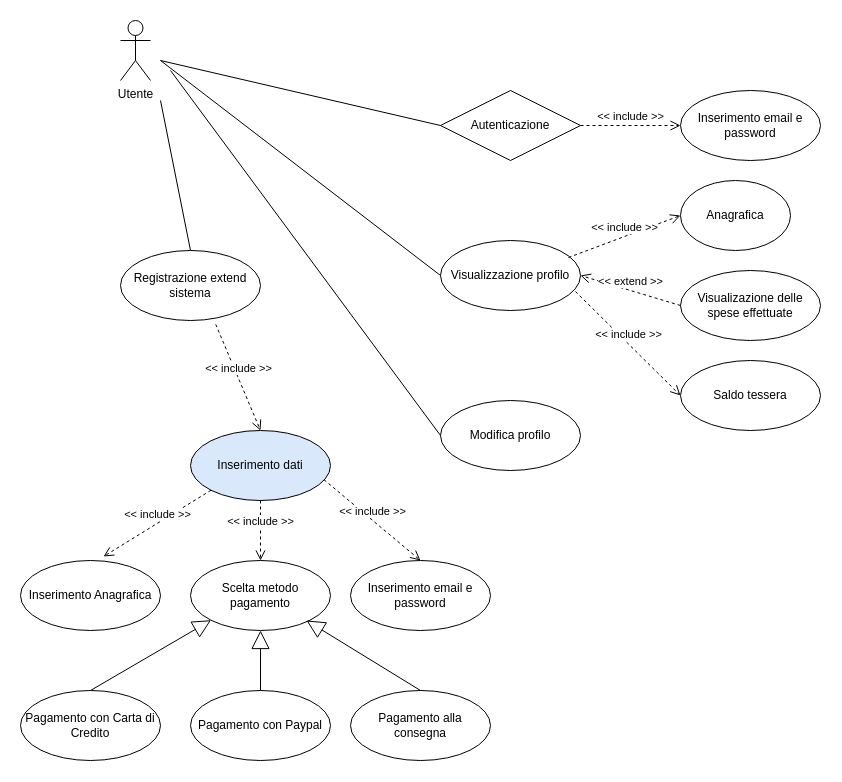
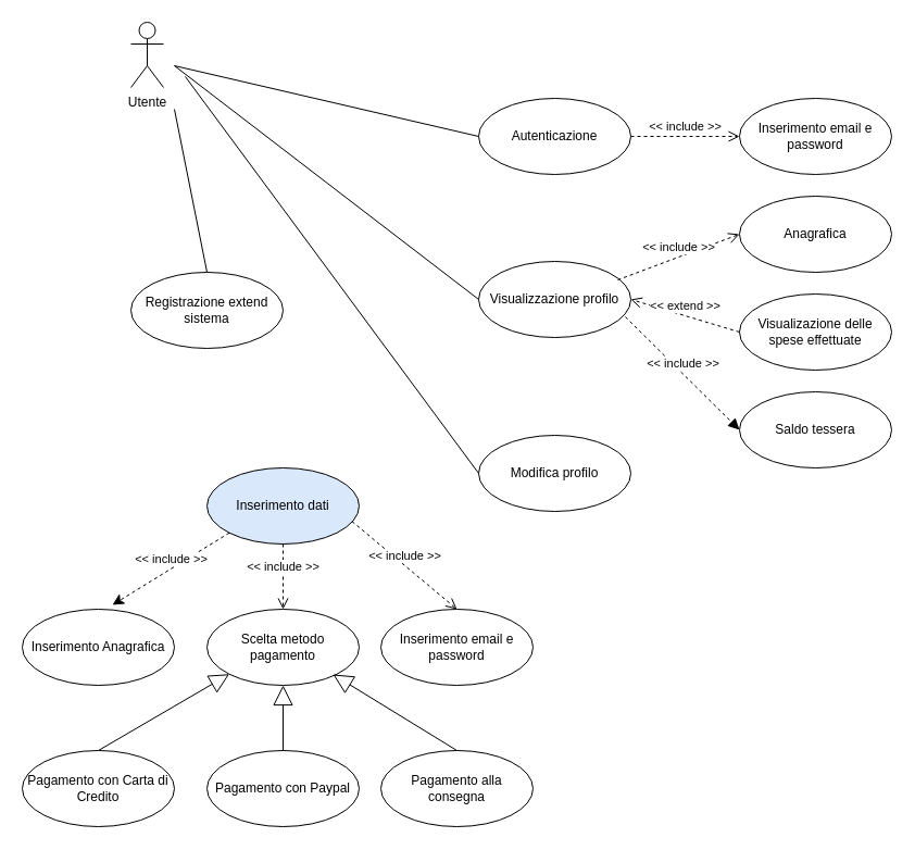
- <mxCell id="13" value="Autenticazione" style="rhombus;whiteSpace=wrap;html=1;" parent="1" vertex="1"><mxGeometry x="440" y="90" width="140" height="70" as="geometry" /></mxCell>
+ <mxCell id="13" value="Autenticazione" style="ellipse;whiteSpace=wrap;html=1;" parent="1" vertex="1"><mxGeometry x="440" y="90" width="140" height="70" as="geometry" /></mxCell>
- <mxCell id="7" value="Anagrafica" style="ellipse;whiteSpace=wrap;html=1;" parent="1" vertex="1"><mxGeometry x="680" y="180" width="110" height="70" as="geometry" /></mxCell>
+ <mxCell id="7" value="Anagrafica" style="ellipse;whiteSpace=wrap;html=1;" parent="1" vertex="1"><mxGeometry x="680" y="180" width="140" height="70" as="geometry" /></mxCell>
- <mxCell id="12" value="&amp;lt;&amp;lt; include &amp;gt;&amp;gt;" style="html=1;verticalAlign=bottom;endArrow=open;dashed=1;endSize=8;entryX=0.5;entryY=0;entryDx=0;entryDy=0;exitX=0.68;exitY=1.055;exitDx=0;exitDy=0;exitPerimeter=0;" parent="1" source="2" target="11" edge="1"><mxGeometry relative="1" as="geometry"><mxPoint x="582.96" y="127.01" as="sourcePoint" /><mxPoint x="740" y="15" as="targetPoint" /></mxGeometry></mxCell>
- <mxCell id="10" value="&amp;lt;&amp;lt; include &amp;gt;&amp;gt;" style="html=1;verticalAlign=bottom;endArrow=open;dashed=1;endSize=8;entryX=0;entryY=0.5;entryDx=0;entryDy=0;exitX=0.964;exitY=0.729;exitDx=0;exitDy=0;exitPerimeter=0;" parent="1" source="3" target="8" edge="1"><mxGeometry relative="1" as="geometry"><mxPoint x="577.96" y="387.01" as="sourcePoint" /><mxPoint x="735" y="275" as="targetPoint" /></mxGeometry></mxCell>
+ <mxCell id="10" value="&amp;lt;&amp;lt; include &amp;gt;&amp;gt;" style="html=1;verticalAlign=bottom;endArrow=block;dashed=1;endSize=8;entryX=0;entryY=0.5;entryDx=0;entryDy=0;exitX=0.964;exitY=0.729;exitDx=0;exitDy=0;exitPerimeter=0;" parent="1" source="3" target="8" edge="1"><mxGeometry relative="1" as="geometry"><mxPoint x="577.96" y="387.01" as="sourcePoint" /><mxPoint x="735" y="275" as="targetPoint" /></mxGeometry></mxCell>
- <mxCell id="21" value="&amp;lt;&amp;lt; include &amp;gt;&amp;gt;" style="html=1;verticalAlign=bottom;endArrow=open;dashed=1;endSize=8;entryX=0.593;entryY=-0.057;entryDx=0;entryDy=0;exitX=0;exitY=1;exitDx=0;exitDy=0;entryPerimeter=0;" edge="1" parent="1" source="11" target="19"><mxGeometry relative="1" as="geometry"><mxPoint x="567.96" y="257.01" as="sourcePoint" /><mxPoint x="680" y="215" as="targetPoint" /></mxGeometry></mxCell>
+ <mxCell id="21" value="&amp;lt;&amp;lt; include &amp;gt;&amp;gt;" style="html=1;verticalAlign=bottom;endArrow=classic;dashed=1;endSize=8;entryX=0.593;entryY=-0.057;entryDx=0;entryDy=0;exitX=0;exitY=1;exitDx=0;exitDy=0;entryPerimeter=0;" edge="1" parent="1" source="11" target="19"><mxGeometry relative="1" as="geometry"><mxPoint x="567.96" y="257.01" as="sourcePoint" /><mxPoint x="680" y="215" as="targetPoint" /></mxGeometry></mxCell>
